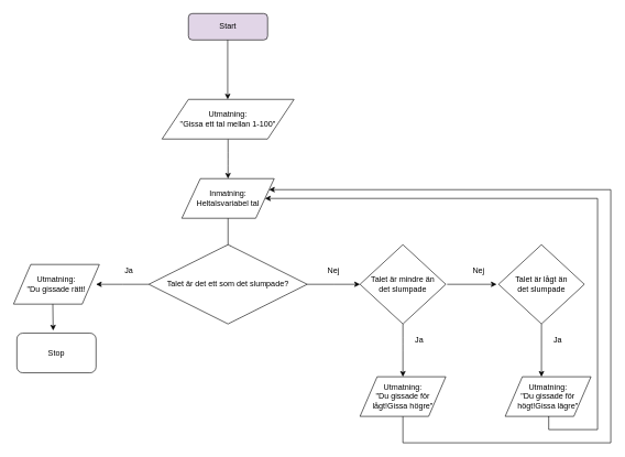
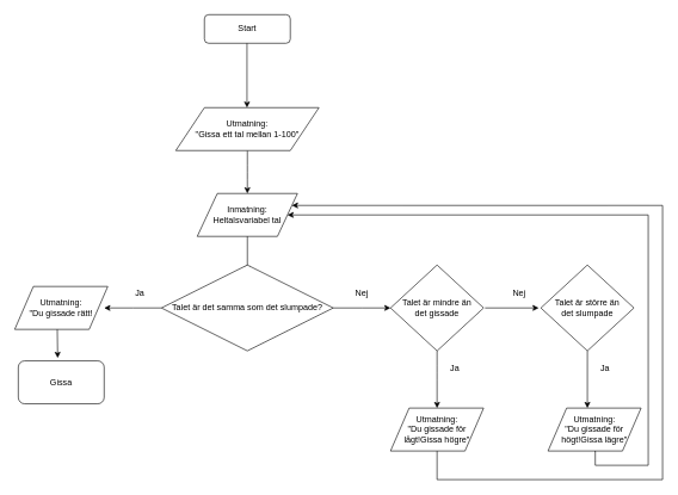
- <mxCell id="2" value="Start" style="rounded=1;whiteSpace=wrap;html=1;fillColor=#e1d5e7;" parent="1" vertex="1"><mxGeometry x="285" y="20" width="120" height="40" as="geometry" /></mxCell>
+ <mxCell id="2" value="Start" style="rounded=1;whiteSpace=wrap;html=1;" parent="1" vertex="1"><mxGeometry x="285" y="20" width="120" height="40" as="geometry" /></mxCell>
- <mxCell id="10" value="Talet är det ett som det slumpade?" style="rhombus;whiteSpace=wrap;html=1;" parent="1" vertex="1"><mxGeometry x="225" y="370" width="240" height="120" as="geometry" /></mxCell>
+ <mxCell id="10" value="Talet är det samma som det slumpade?" style="rhombus;whiteSpace=wrap;html=1;" parent="1" vertex="1"><mxGeometry x="225" y="370" width="240" height="120" as="geometry" /></mxCell>
- <mxCell id="19" value="Talet är mindre än&lt;br&gt;det slumpade" style="rhombus;whiteSpace=wrap;html=1;" parent="1" vertex="1"><mxGeometry x="545" y="370" width="130" height="120" as="geometry" /></mxCell>
+ <mxCell id="19" value="Talet är mindre än&lt;br&gt;det gissade" style="rhombus;whiteSpace=wrap;html=1;" parent="1" vertex="1"><mxGeometry x="545" y="370" width="130" height="120" as="geometry" /></mxCell>
- <mxCell id="23" value="Talet är lågt än&lt;br&gt;det slumpade" style="rhombus;whiteSpace=wrap;html=1;" parent="1" vertex="1"><mxGeometry x="755" y="370" width="130" height="120" as="geometry" /></mxCell>
+ <mxCell id="23" value="Talet är större än&lt;br&gt;det slumpade" style="rhombus;whiteSpace=wrap;html=1;" parent="1" vertex="1"><mxGeometry x="755" y="370" width="130" height="120" as="geometry" /></mxCell>
- <mxCell id="26" value="Stop" style="rounded=1;whiteSpace=wrap;html=1;" parent="1" vertex="1"><mxGeometry x="25" y="504" width="120" height="60" as="geometry" /></mxCell>
+ <mxCell id="26" value="Gissa" style="rounded=1;whiteSpace=wrap;html=1;" parent="1" vertex="1"><mxGeometry x="25" y="504" width="120" height="60" as="geometry" /></mxCell>
